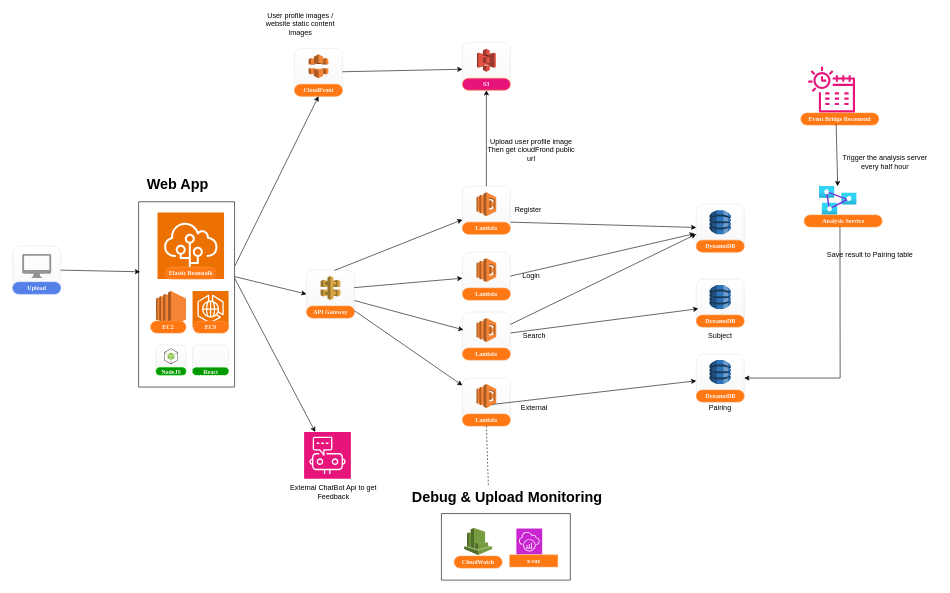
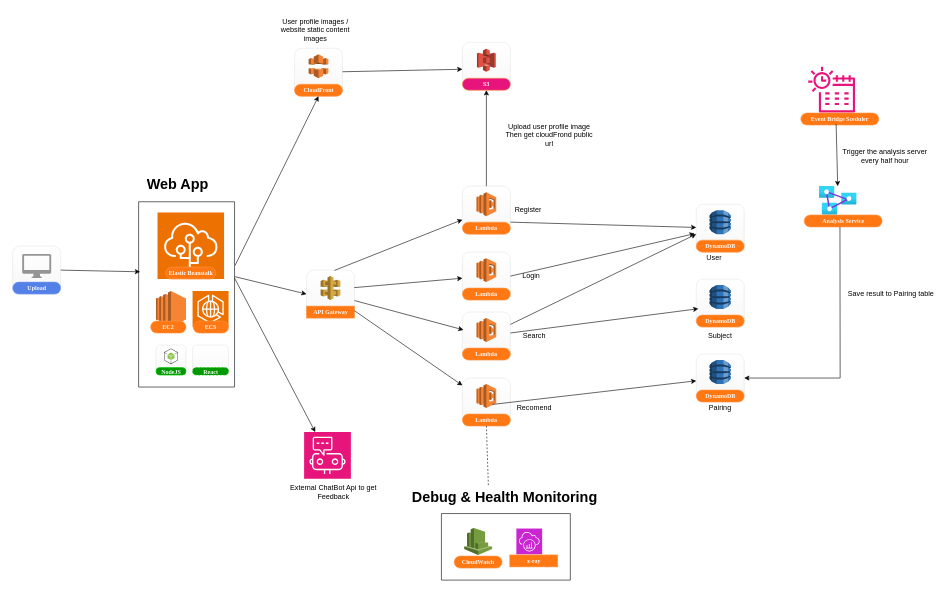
- <mxCell id="96" value="User profile images / website static content images" style="text;html=1;strokeColor=none;fillColor=none;align=center;verticalAlign=middle;whiteSpace=wrap;overflow=hidden;" vertex="1" parent="1"><mxGeometry x="425" y="10" width="150.01" height="60" as="geometry" /></mxCell>
+ <mxCell id="96" value="User profile images / website static content images" style="text;html=1;strokeColor=none;fillColor=none;align=center;verticalAlign=middle;whiteSpace=wrap;overflow=hidden;" vertex="1" parent="1"><mxGeometry x="450" y="20" width="150.01" height="60" as="geometry" /></mxCell>
- <mxCell id="98" value="&lt;p style=&quot;line-height: 100%; font-size: 10px;&quot;&gt;&lt;b style=&quot;font-size: 10px;&quot;&gt;&lt;font face=&quot;Tahoma&quot; style=&quot;font-size: 10px;&quot;&gt;Event Bridge Recomend&lt;/font&gt;&lt;/b&gt;&lt;/p&gt;" style="html=1;rounded=1;strokeColor=#ff9442;arcSize=50;fillColor=#FF7814;fontColor=#FFFFFF;glass=0;textOpacity=95;container=0;spacing=2;fontSize=10;" vertex="1" parent="1"><mxGeometry x="1334.41" y="188" width="129.99" height="20" as="geometry" /></mxCell>
+ <mxCell id="98" value="&lt;p style=&quot;line-height: 100%; font-size: 10px;&quot;&gt;&lt;b style=&quot;font-size: 10px;&quot;&gt;&lt;font face=&quot;Tahoma&quot; style=&quot;font-size: 10px;&quot;&gt;Event Bridge Sceduler&lt;/font&gt;&lt;/b&gt;&lt;/p&gt;" style="html=1;rounded=1;strokeColor=#ff9442;arcSize=50;fillColor=#FF7814;fontColor=#FFFFFF;glass=0;textOpacity=95;container=0;spacing=2;fontSize=10;" vertex="1" parent="1"><mxGeometry x="1334.41" y="188" width="129.99" height="20" as="geometry" /></mxCell>
- <mxCell id="73" value="Upload user profile image&lt;div&gt;Then get cloudFrond public url&lt;/div&gt;" style="text;html=1;strokeColor=none;fillColor=none;align=center;verticalAlign=middle;whiteSpace=wrap;overflow=hidden;" vertex="1" parent="1"><mxGeometry x="809.99" y="220" width="150.01" height="60" as="geometry" /></mxCell>
+ <mxCell id="73" value="Upload user profile image&lt;div&gt;Then get cloudFrond public url&lt;/div&gt;" style="text;html=1;strokeColor=none;fillColor=none;align=center;verticalAlign=middle;whiteSpace=wrap;overflow=hidden;" vertex="1" parent="1"><mxGeometry x="839.99" y="195" width="150.01" height="60" as="geometry" /></mxCell>
- <mxCell id="104" value="Trigger the analysis server every half hour" style="text;html=1;strokeColor=none;fillColor=none;align=center;verticalAlign=middle;whiteSpace=wrap;overflow=hidden;" vertex="1" parent="1"><mxGeometry x="1400" y="240" width="150.01" height="60" as="geometry" /></mxCell>
+ <mxCell id="104" value="Trigger the analysis server every half hour" style="text;html=1;strokeColor=none;fillColor=none;align=center;verticalAlign=middle;whiteSpace=wrap;overflow=hidden;" vertex="1" parent="1"><mxGeometry x="1400" y="230" width="150.01" height="60" as="geometry" /></mxCell>
- <mxCell id="103" value="Save result to Pairing table" style="text;html=1;strokeColor=none;fillColor=none;align=center;verticalAlign=middle;whiteSpace=wrap;overflow=hidden;" vertex="1" parent="1"><mxGeometry x="1375" y="395" width="150.01" height="60" as="geometry" /></mxCell>
+ <mxCell id="103" value="Save result to Pairing table" style="text;html=1;strokeColor=none;fillColor=none;align=center;verticalAlign=middle;whiteSpace=wrap;overflow=hidden;" vertex="1" parent="1"><mxGeometry x="1410" y="460" width="150.01" height="60" as="geometry" /></mxCell>
+ <mxCell id="70" value="User" style="text;html=1;strokeColor=none;fillColor=none;align=center;verticalAlign=middle;whiteSpace=wrap;overflow=hidden;" vertex="1" parent="1"><mxGeometry x="1150" y="420" width="80" height="20" as="geometry" /></mxCell>
- <mxCell id="5" value="&lt;p style=&quot;line-height: 100%; font-size: 10px;&quot;&gt;&lt;b style=&quot;font-size: 10px;&quot;&gt;&lt;font face=&quot;Tahoma&quot; style=&quot;font-size: 10px;&quot;&gt;API Gateway&lt;/font&gt;&lt;/b&gt;&lt;/p&gt;" style="html=1;rounded=1;strokeColor=#ff9442;arcSize=50;fillColor=#FF7814;fontColor=#FFFFFF;glass=0;textOpacity=95;container=0;spacing=2;fontSize=10;" vertex="1" parent="2"><mxGeometry y="60" width="80" height="20" as="geometry" /></mxCell>
+ <mxCell id="5" value="&lt;p style=&quot;line-height: 100%; font-size: 10px;&quot;&gt;&lt;b style=&quot;font-size: 10px;&quot;&gt;&lt;font face=&quot;Tahoma&quot; style=&quot;font-size: 10px;&quot;&gt;API Gateway&lt;/font&gt;&lt;/b&gt;&lt;/p&gt;" style="html=1;strokeColor=#ff9442;arcSize=50;fillColor=#FF7814;fontColor=#FFFFFF;glass=0;textOpacity=95;container=0;spacing=2;fontSize=10;rounded=0;" vertex="1" parent="2"><mxGeometry y="60" width="80" height="20" as="geometry" /></mxCell>
- <mxCell id="90" value="External" style="text;html=1;strokeColor=none;fillColor=none;align=center;verticalAlign=middle;whiteSpace=wrap;overflow=hidden;" vertex="1" parent="1"><mxGeometry x="850" y="670" width="80" height="20" as="geometry" /></mxCell>
+ <mxCell id="90" value="Recomend" style="text;html=1;strokeColor=none;fillColor=none;align=center;verticalAlign=middle;whiteSpace=wrap;overflow=hidden;" vertex="1" parent="1"><mxGeometry x="850" y="670" width="80" height="20" as="geometry" /></mxCell>
- <mxCell id="114" value="&lt;h1 style=&quot;margin-top: 0px;&quot;&gt;Debug &amp;amp; Upload Monitoring&lt;/h1&gt;" style="text;html=1;whiteSpace=wrap;overflow=hidden;rounded=0;" vertex="1" parent="109"><mxGeometry x="-51" y="-48" width="371.5" height="48" as="geometry" /></mxCell>
+ <mxCell id="114" value="&lt;h1 style=&quot;margin-top: 0px;&quot;&gt;Debug &amp;amp; Health Monitoring&lt;/h1&gt;" style="text;html=1;whiteSpace=wrap;overflow=hidden;rounded=0;" vertex="1" parent="109"><mxGeometry x="-51" y="-48" width="371.5" height="48" as="geometry" /></mxCell>
